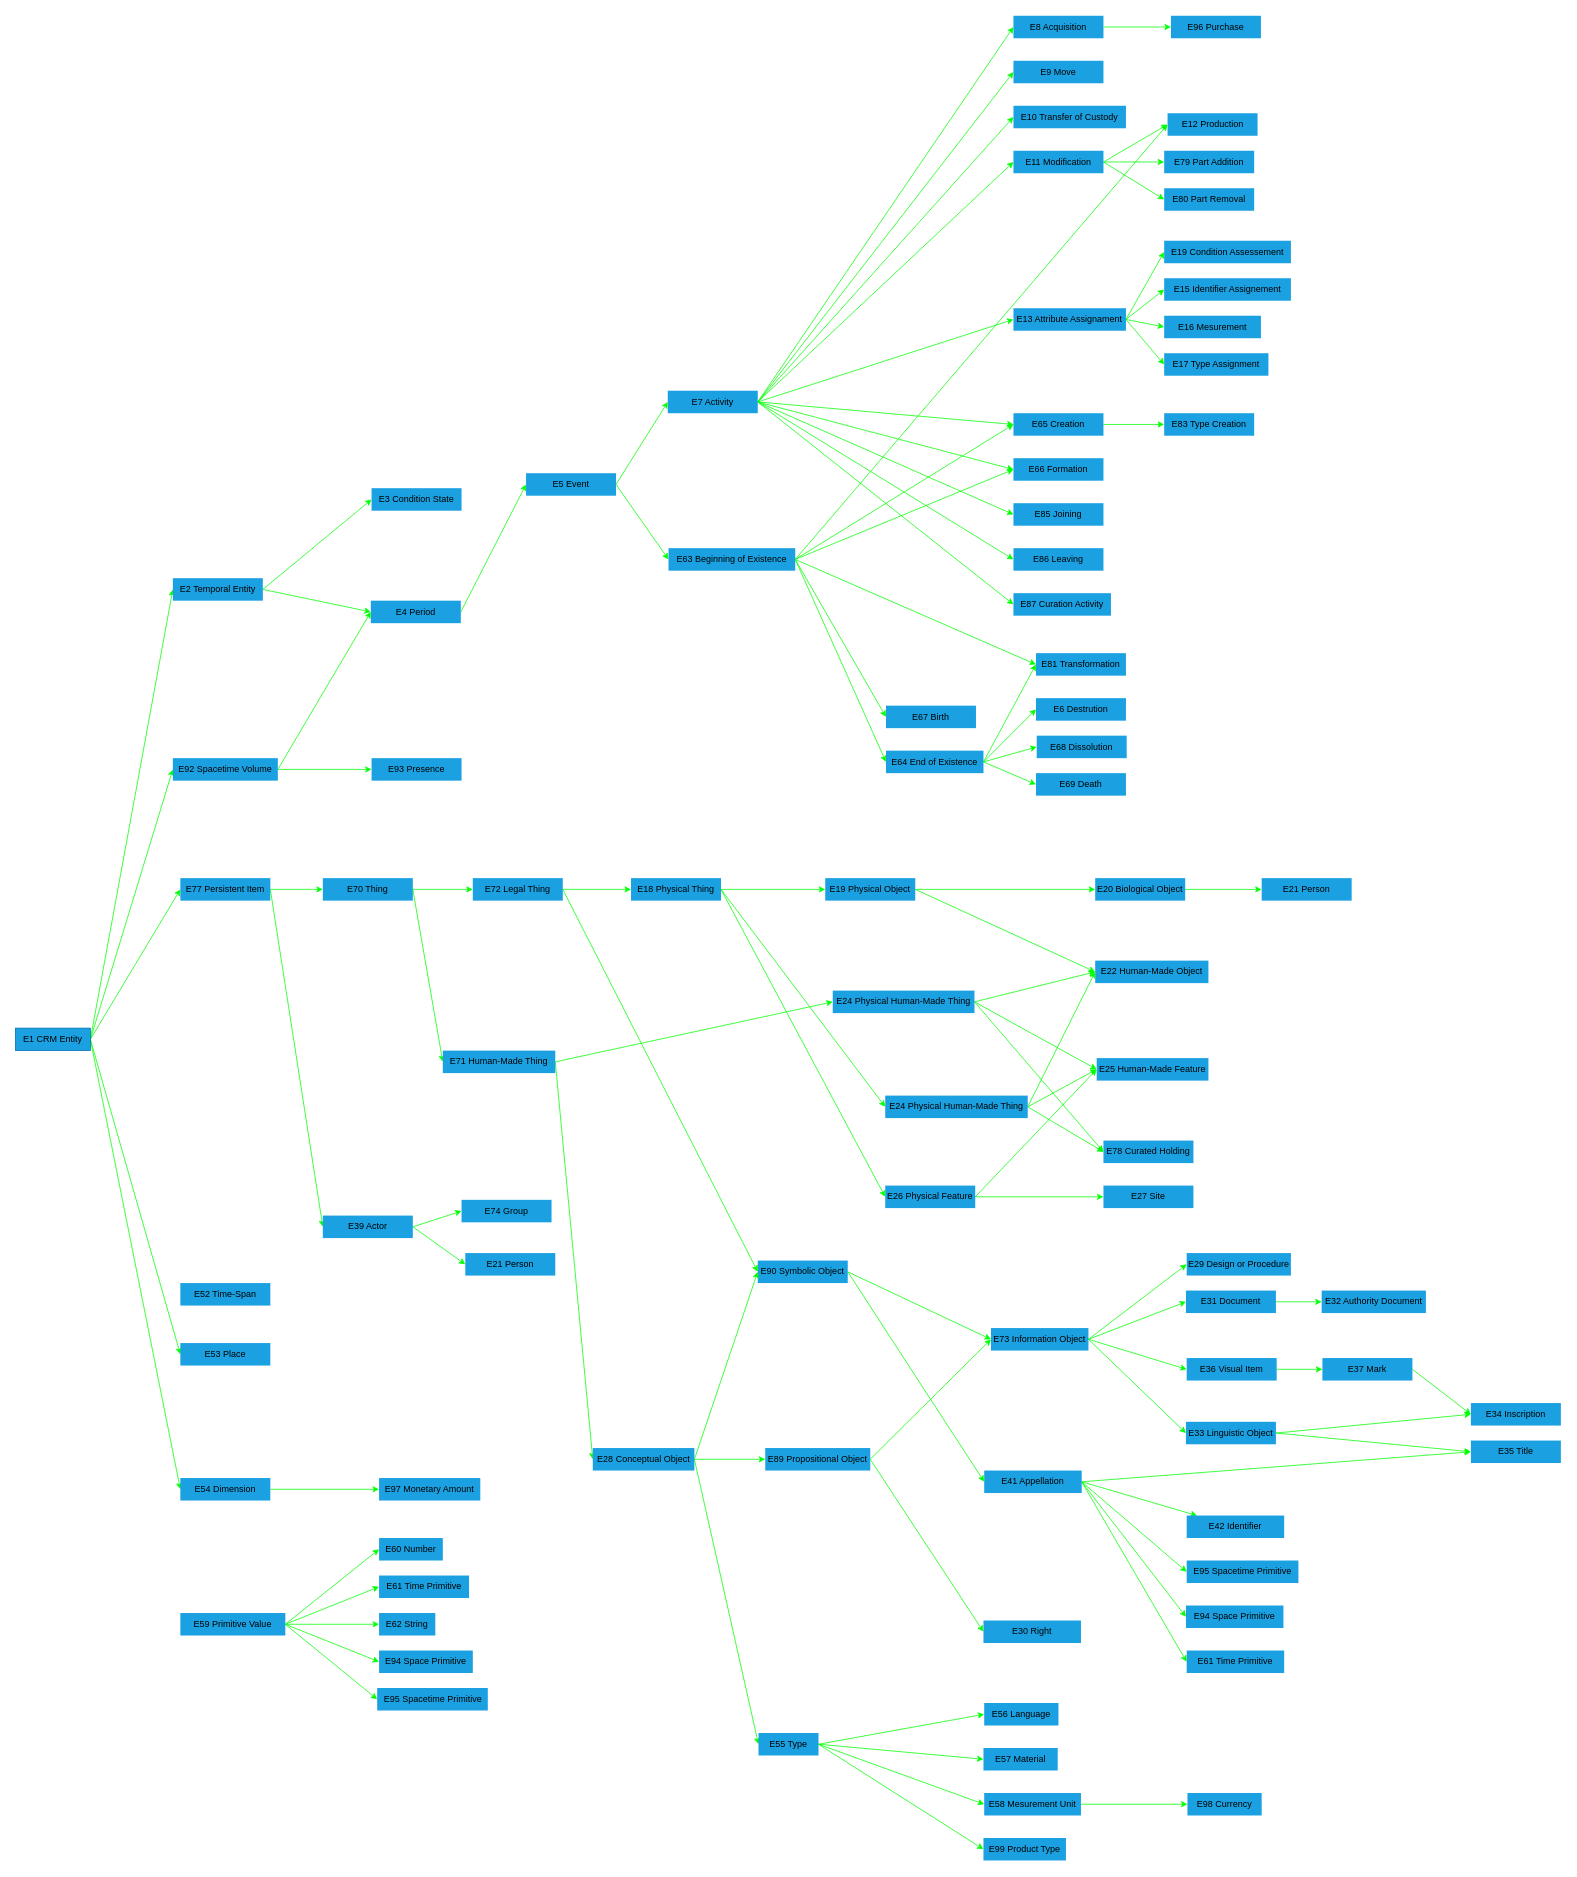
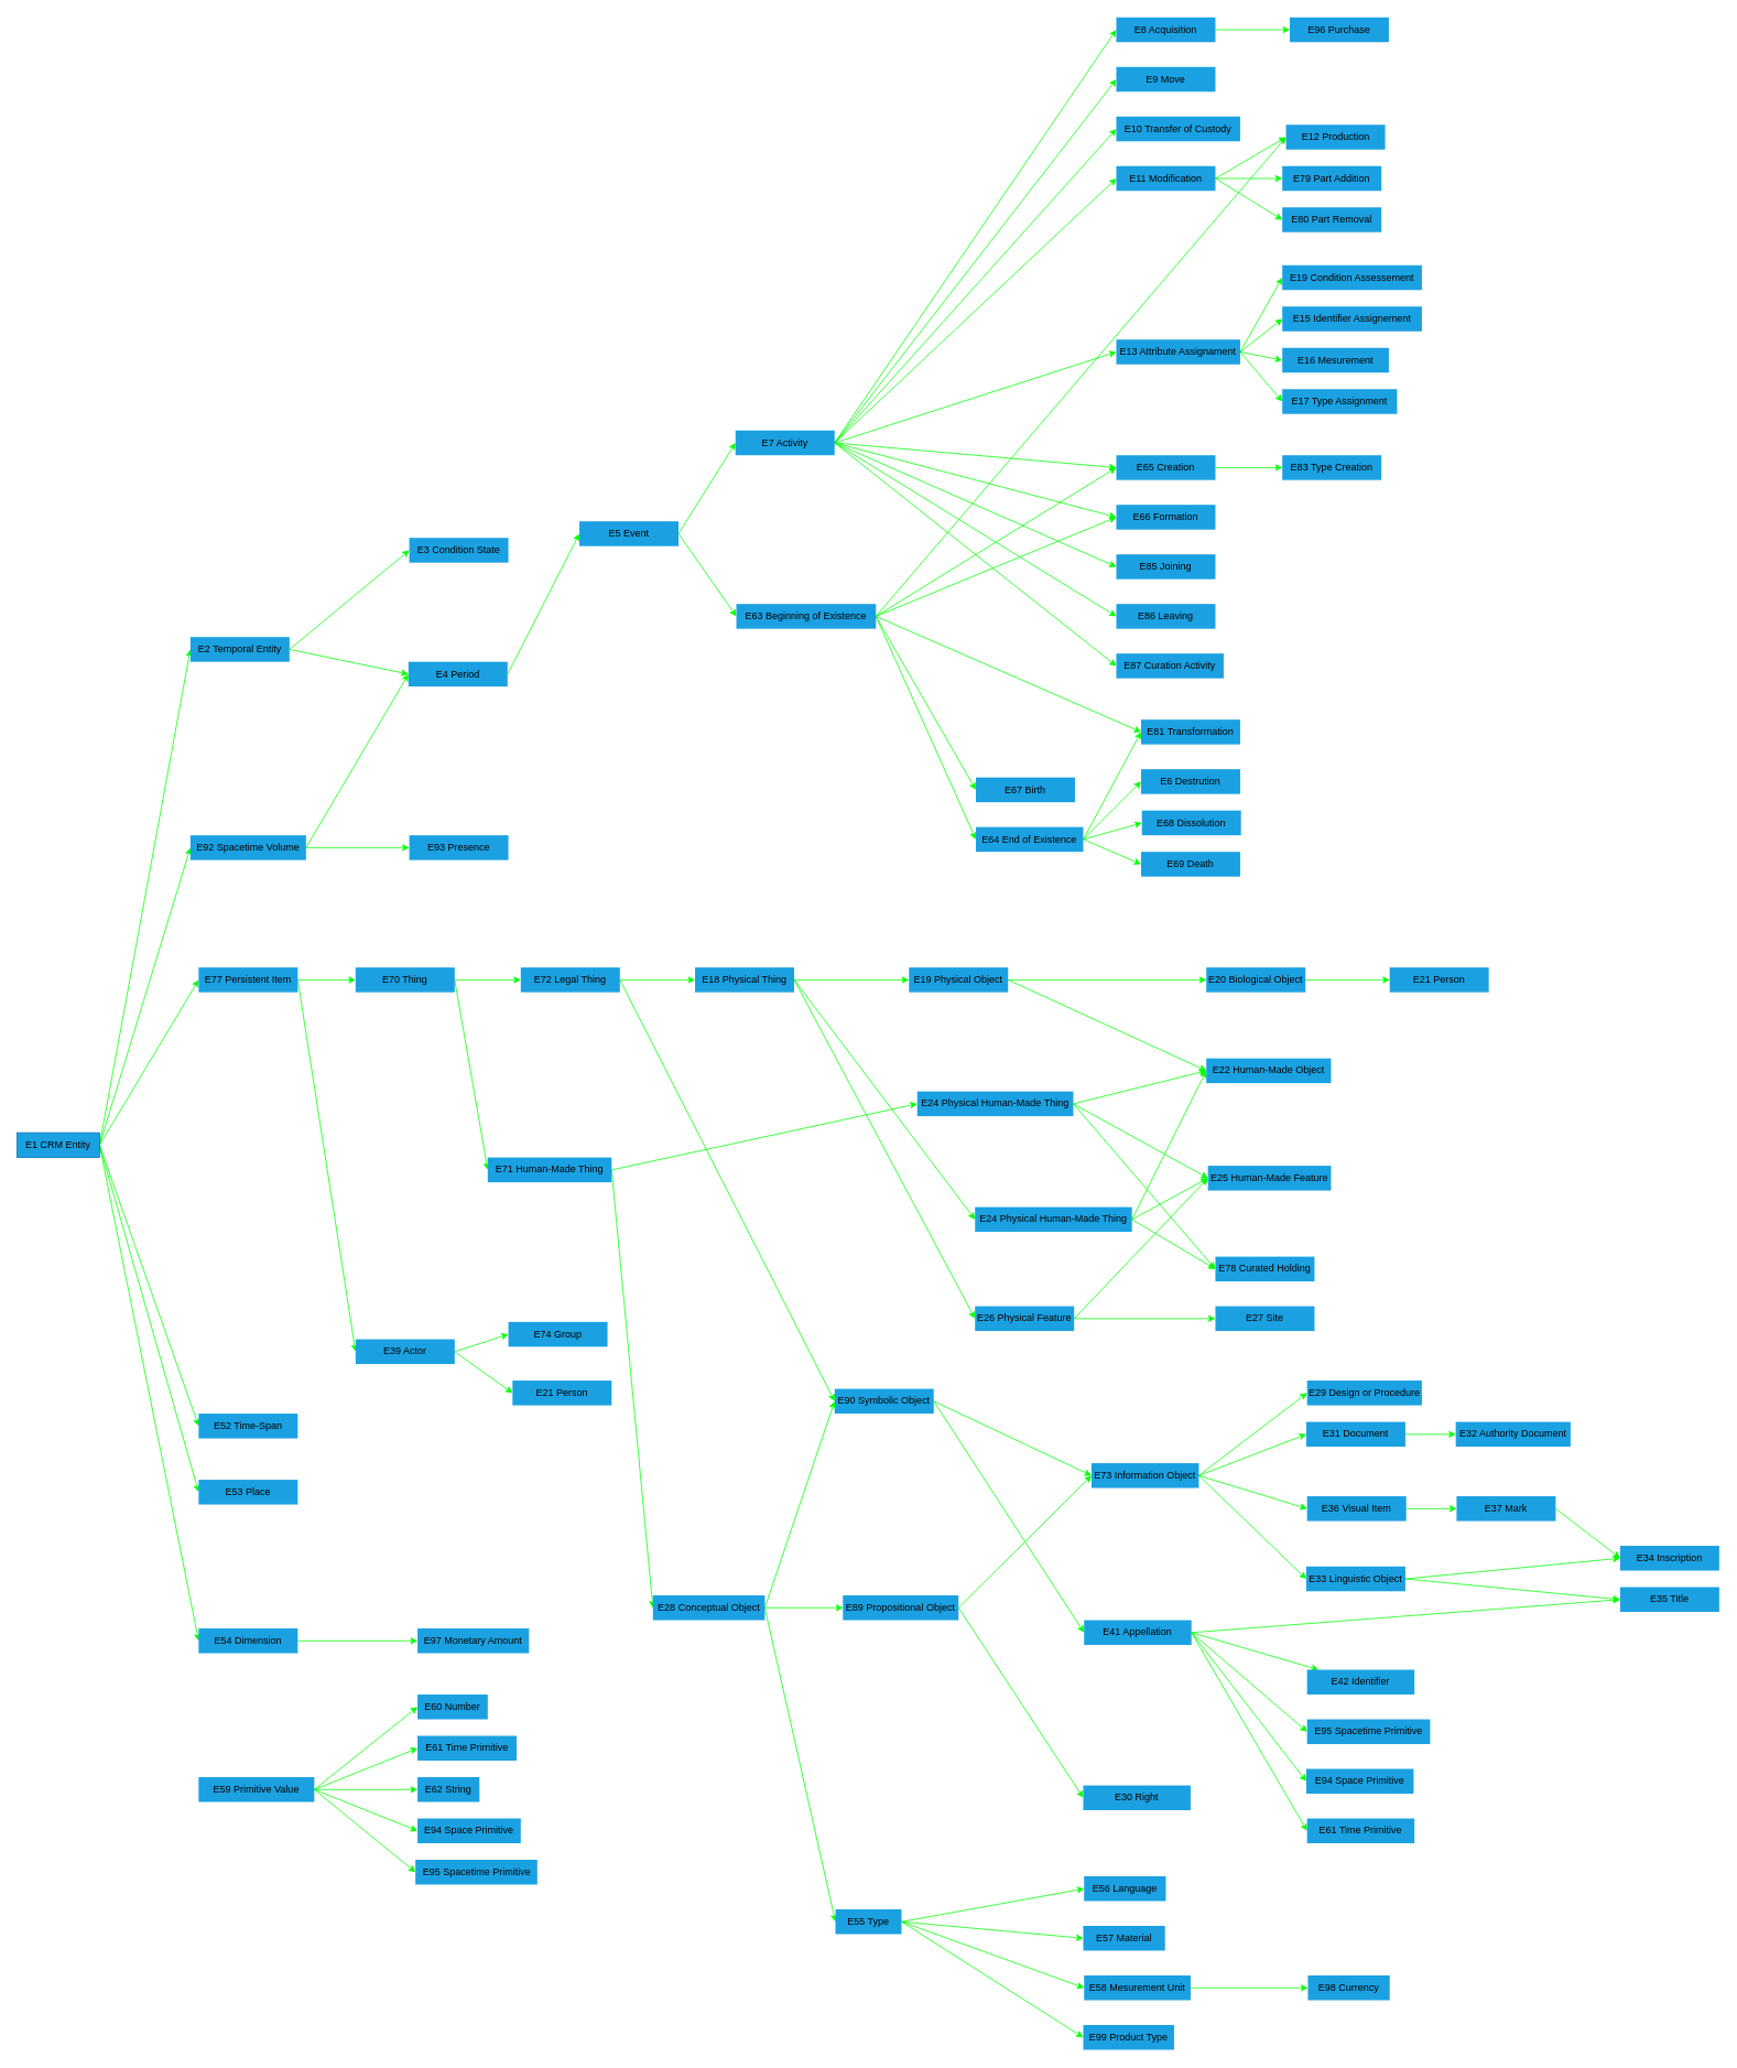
+ <mxCell id="6" style="edgeStyle=none;rounded=0;orthogonalLoop=1;jettySize=auto;html=1;exitX=1;exitY=0.5;exitDx=0;exitDy=0;entryX=0;entryY=0.5;entryDx=0;entryDy=0;fontFamily=Helvetica;fontSize=12;fontColor=#000000;strokeColor=#00FF00;" edge="1" parent="1" source="8" target="166"><mxGeometry relative="1" as="geometry" /></mxCell>
